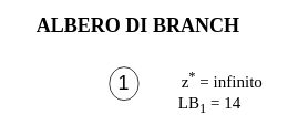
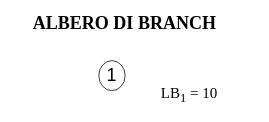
- <mxCell id="5" value="z&lt;sup&gt;*&lt;/sup&gt; = infinito" style="text;html=1;align=center;verticalAlign=middle;resizable=0;points=[];autosize=1;strokeColor=none;fontSize=20;fontFamily=Verdana;" vertex="1" parent="1"><mxGeometry x="196" y="80" width="140" height="30" as="geometry" /></mxCell>
- <mxCell id="4" value="LB&lt;sub&gt;1&lt;/sub&gt; = 14" style="text;html=1;align=center;verticalAlign=middle;resizable=0;points=[];autosize=1;strokeColor=none;fontSize=20;fontFamily=Lucida Console;" vertex="1" parent="1"><mxGeometry x="196" y="110" width="110" height="30" as="geometry" /></mxCell>
+ <mxCell id="4" value="LB&lt;sub&gt;1&lt;/sub&gt; = 10" style="text;html=1;align=center;verticalAlign=middle;resizable=0;points=[];autosize=1;strokeColor=none;fontSize=20;fontFamily=Lucida Console;" vertex="1" parent="1"><mxGeometry x="196" y="110" width="110" height="30" as="geometry" /></mxCell>
